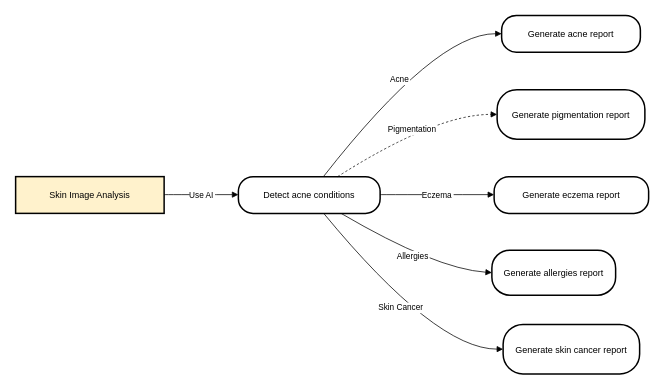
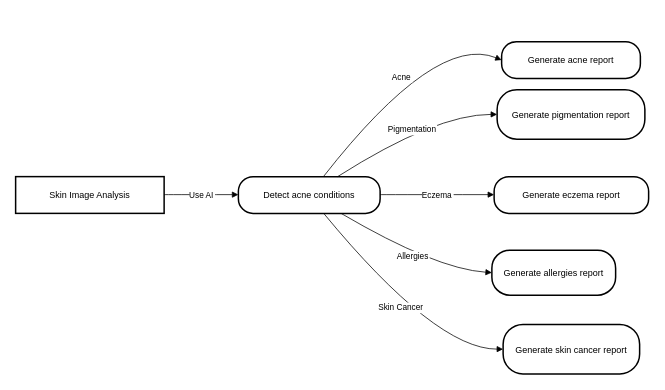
- <mxCell id="4" value="Generate acne report" style="rounded=1;arcSize=40;strokeWidth=2" vertex="1" parent="1"><mxGeometry x="668" y="20" width="185" height="49" as="geometry" /></mxCell>
+ <mxCell id="4" value="Generate acne report" style="rounded=1;arcSize=40;strokeWidth=2" vertex="1" parent="1"><mxGeometry x="668" y="55" width="185" height="49" as="geometry" /></mxCell>
- <mxCell id="11" value="Pigmentation" style="curved=1;startArrow=none;endArrow=block;exitX=0.7;exitY=0;entryX=0;entryY=0.5;dashed=1;" edge="1" parent="1" source="3" target="5"><mxGeometry relative="1" as="geometry"><Array as="points"><mxPoint x="580" y="152" /></Array></mxGeometry></mxCell>
+ <mxCell id="11" value="Pigmentation" style="curved=1;startArrow=none;endArrow=block;exitX=0.7;exitY=0;entryX=0;entryY=0.5;" edge="1" parent="1" source="3" target="5"><mxGeometry relative="1" as="geometry"><Array as="points"><mxPoint x="580" y="152" /></Array></mxGeometry></mxCell>
- <mxCell id="2" value="Skin Image Analysis" style="whiteSpace=wrap;strokeWidth=2;fillColor=#fff2cc;" vertex="1" parent="1"><mxGeometry x="20" y="235" width="198" height="49" as="geometry" /></mxCell>
+ <mxCell id="2" value="Skin Image Analysis" style="whiteSpace=wrap;strokeWidth=2;" vertex="1" parent="1"><mxGeometry x="20" y="235" width="198" height="49" as="geometry" /></mxCell>
